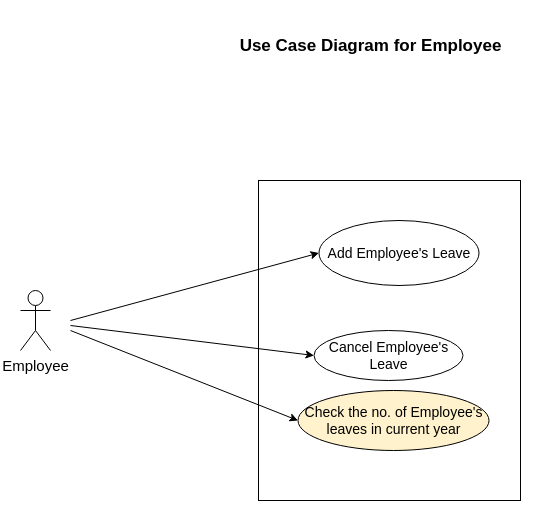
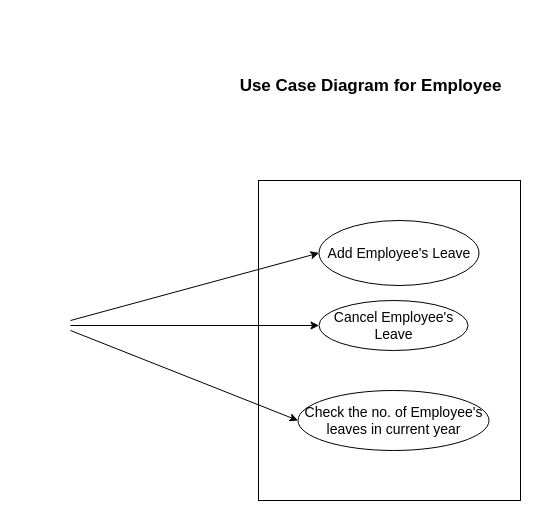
- <mxCell id="3" value="&lt;h2&gt;&lt;font style=&quot;font-size: 17px&quot;&gt;Use Case Diagram for Employee&lt;/font&gt;&lt;/h2&gt;" style="text;html=1;align=center;verticalAlign=middle;resizable=0;points=[];autosize=1;" parent="1" vertex="1"><mxGeometry x="230" y="20" width="280" height="50" as="geometry" /></mxCell>
+ <mxCell id="3" value="&lt;h2&gt;&lt;font style=&quot;font-size: 17px&quot;&gt;Use Case Diagram for Employee&lt;/font&gt;&lt;/h2&gt;" style="text;html=1;align=center;verticalAlign=middle;resizable=0;points=[];autosize=1;" parent="1" vertex="1"><mxGeometry x="230" y="60" width="280" height="50" as="geometry" /></mxCell>
- <mxCell id="7" value="Employee" style="shape=umlActor;verticalLabelPosition=bottom;labelBackgroundColor=#ffffff;verticalAlign=top;html=1;outlineConnect=0;fontSize=15;" parent="1" vertex="1"><mxGeometry x="20" y="290" width="30" height="60" as="geometry" /></mxCell>
- <mxCell id="5" value="Cancel Employee's Leave" style="ellipse;whiteSpace=wrap;html=1;fontSize=14;" parent="1" vertex="1"><mxGeometry x="313.5" y="330" width="149" height="50" as="geometry" /></mxCell>
+ <mxCell id="5" value="Cancel Employee's Leave" style="ellipse;whiteSpace=wrap;html=1;fontSize=14;" parent="1" vertex="1"><mxGeometry x="318.5" y="300" width="149" height="50" as="geometry" /></mxCell>
- <mxCell id="4" value="Check the no. of Employee's leaves in current year" style="ellipse;whiteSpace=wrap;html=1;fontSize=14;fillColor=#fff2cc;" parent="1" vertex="1"><mxGeometry x="297.5" y="390" width="191" height="60" as="geometry" /></mxCell>
+ <mxCell id="4" value="Check the no. of Employee's leaves in current year" style="ellipse;whiteSpace=wrap;html=1;fontSize=14;" parent="1" vertex="1"><mxGeometry x="297.5" y="390" width="191" height="60" as="geometry" /></mxCell>
